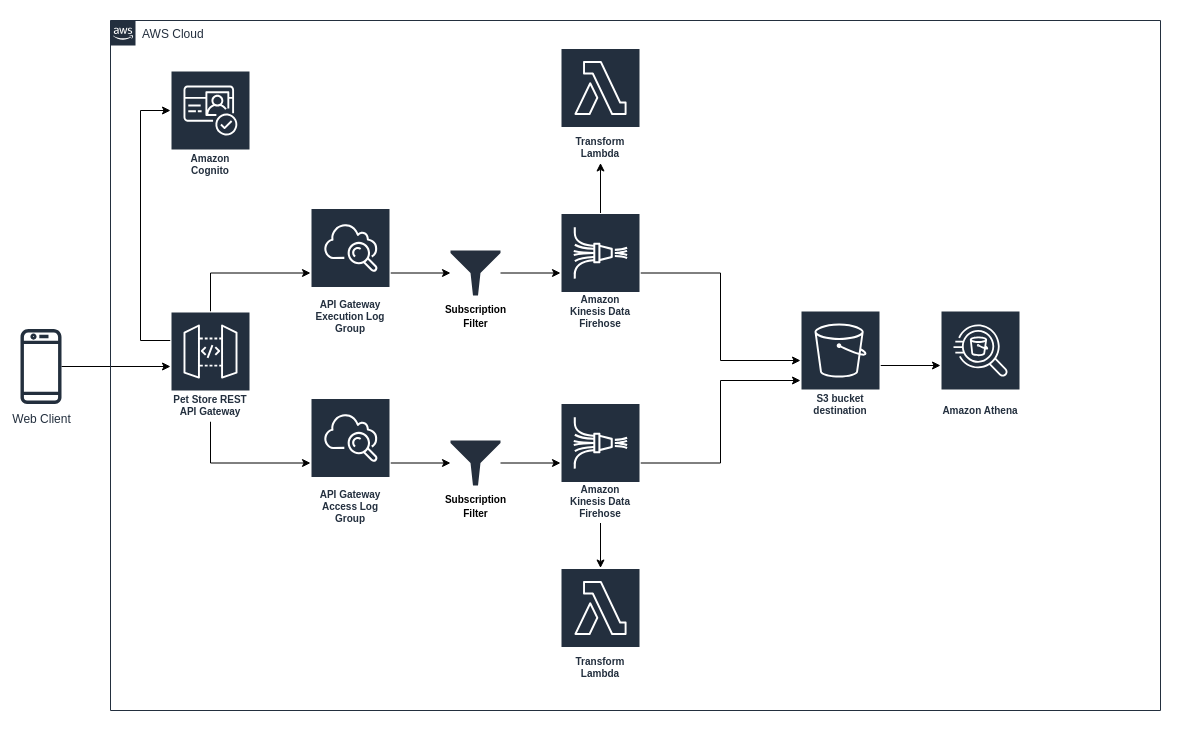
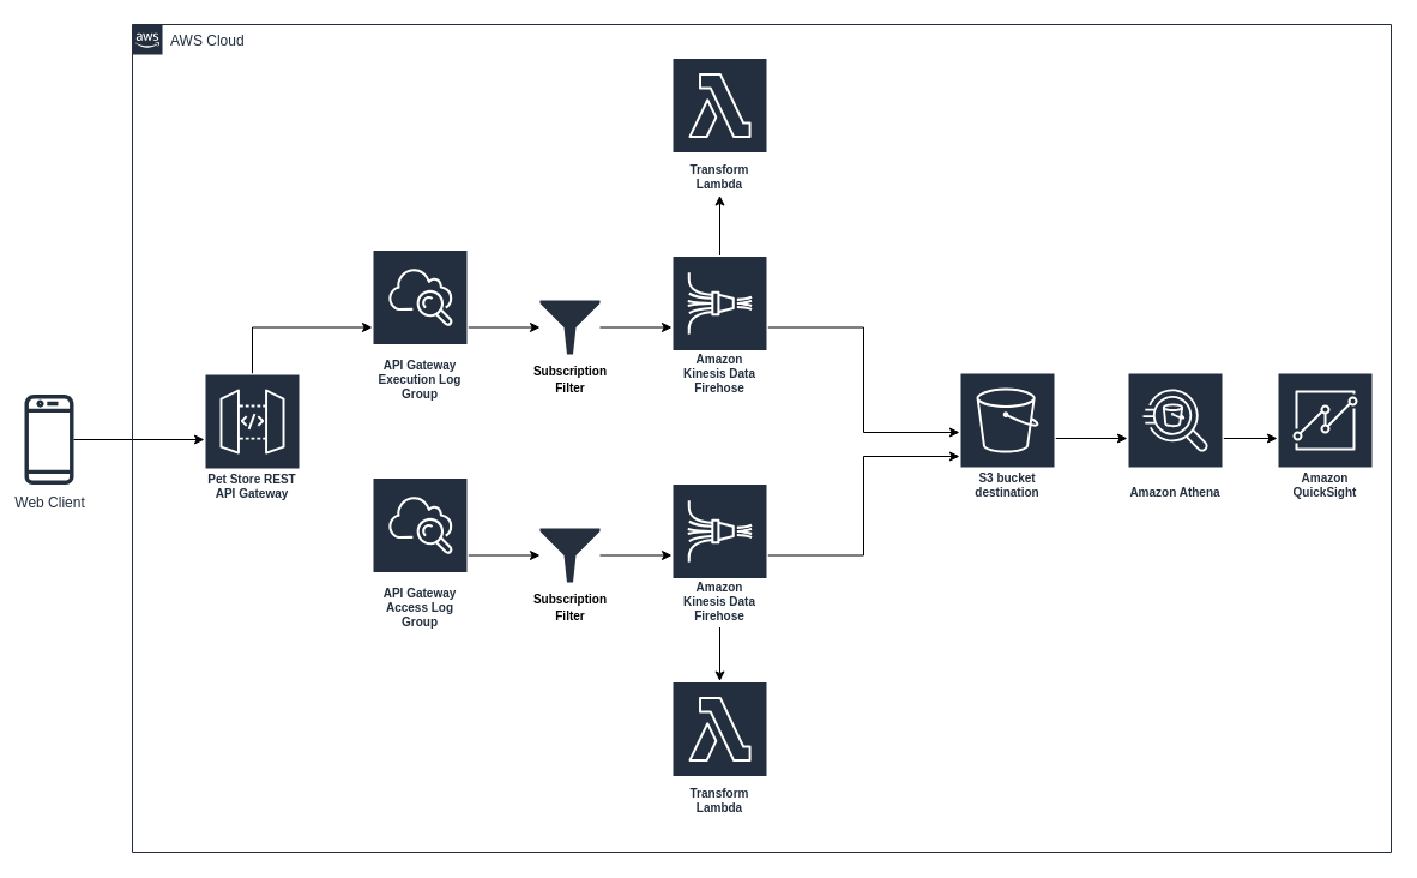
- <mxCell id="30" value="Amazon Cognito" style="sketch=0;outlineConnect=0;fontColor=#232F3E;gradientColor=none;strokeColor=#ffffff;fillColor=#232F3E;dashed=0;verticalLabelPosition=middle;verticalAlign=bottom;align=center;html=1;whiteSpace=wrap;fontSize=10;fontStyle=1;spacing=3;shape=mxgraph.aws4.productIcon;prIcon=mxgraph.aws4.cognito;" vertex="1" parent="4"><mxGeometry x="60" y="50" width="80" height="110" as="geometry" /></mxCell>
- <mxCell id="26" style="edgeStyle=orthogonalEdgeStyle;rounded=0;orthogonalLoop=1;jettySize=auto;html=1;" edge="1" parent="4" source="27" target="30"><mxGeometry relative="1" as="geometry"><Array as="points"><mxPoint x="30" y="320" /><mxPoint x="30" y="90" /></Array></mxGeometry></mxCell>
+ <mxCell id="7" style="edgeStyle=orthogonalEdgeStyle;rounded=0;orthogonalLoop=1;jettySize=auto;html=1;" edge="1" parent="4" source="8" target="9"><mxGeometry relative="1" as="geometry" /></mxCell>
+ <mxCell id="9" value="Amazon QuickSight" style="sketch=0;outlineConnect=0;fontColor=#232F3E;gradientColor=none;strokeColor=#ffffff;fillColor=#232F3E;dashed=0;verticalLabelPosition=middle;verticalAlign=bottom;align=center;html=1;whiteSpace=wrap;fontSize=10;fontStyle=1;spacing=3;shape=mxgraph.aws4.productIcon;prIcon=mxgraph.aws4.quicksight;" vertex="1" parent="4"><mxGeometry x="955" y="290" width="80" height="110" as="geometry" /></mxCell>
- <mxCell id="25" style="edgeStyle=orthogonalEdgeStyle;rounded=0;orthogonalLoop=1;jettySize=auto;html=1;" edge="1" parent="4" source="27" target="23"><mxGeometry relative="1" as="geometry"><Array as="points"><mxPoint x="100" y="442.5" /></Array></mxGeometry></mxCell>
